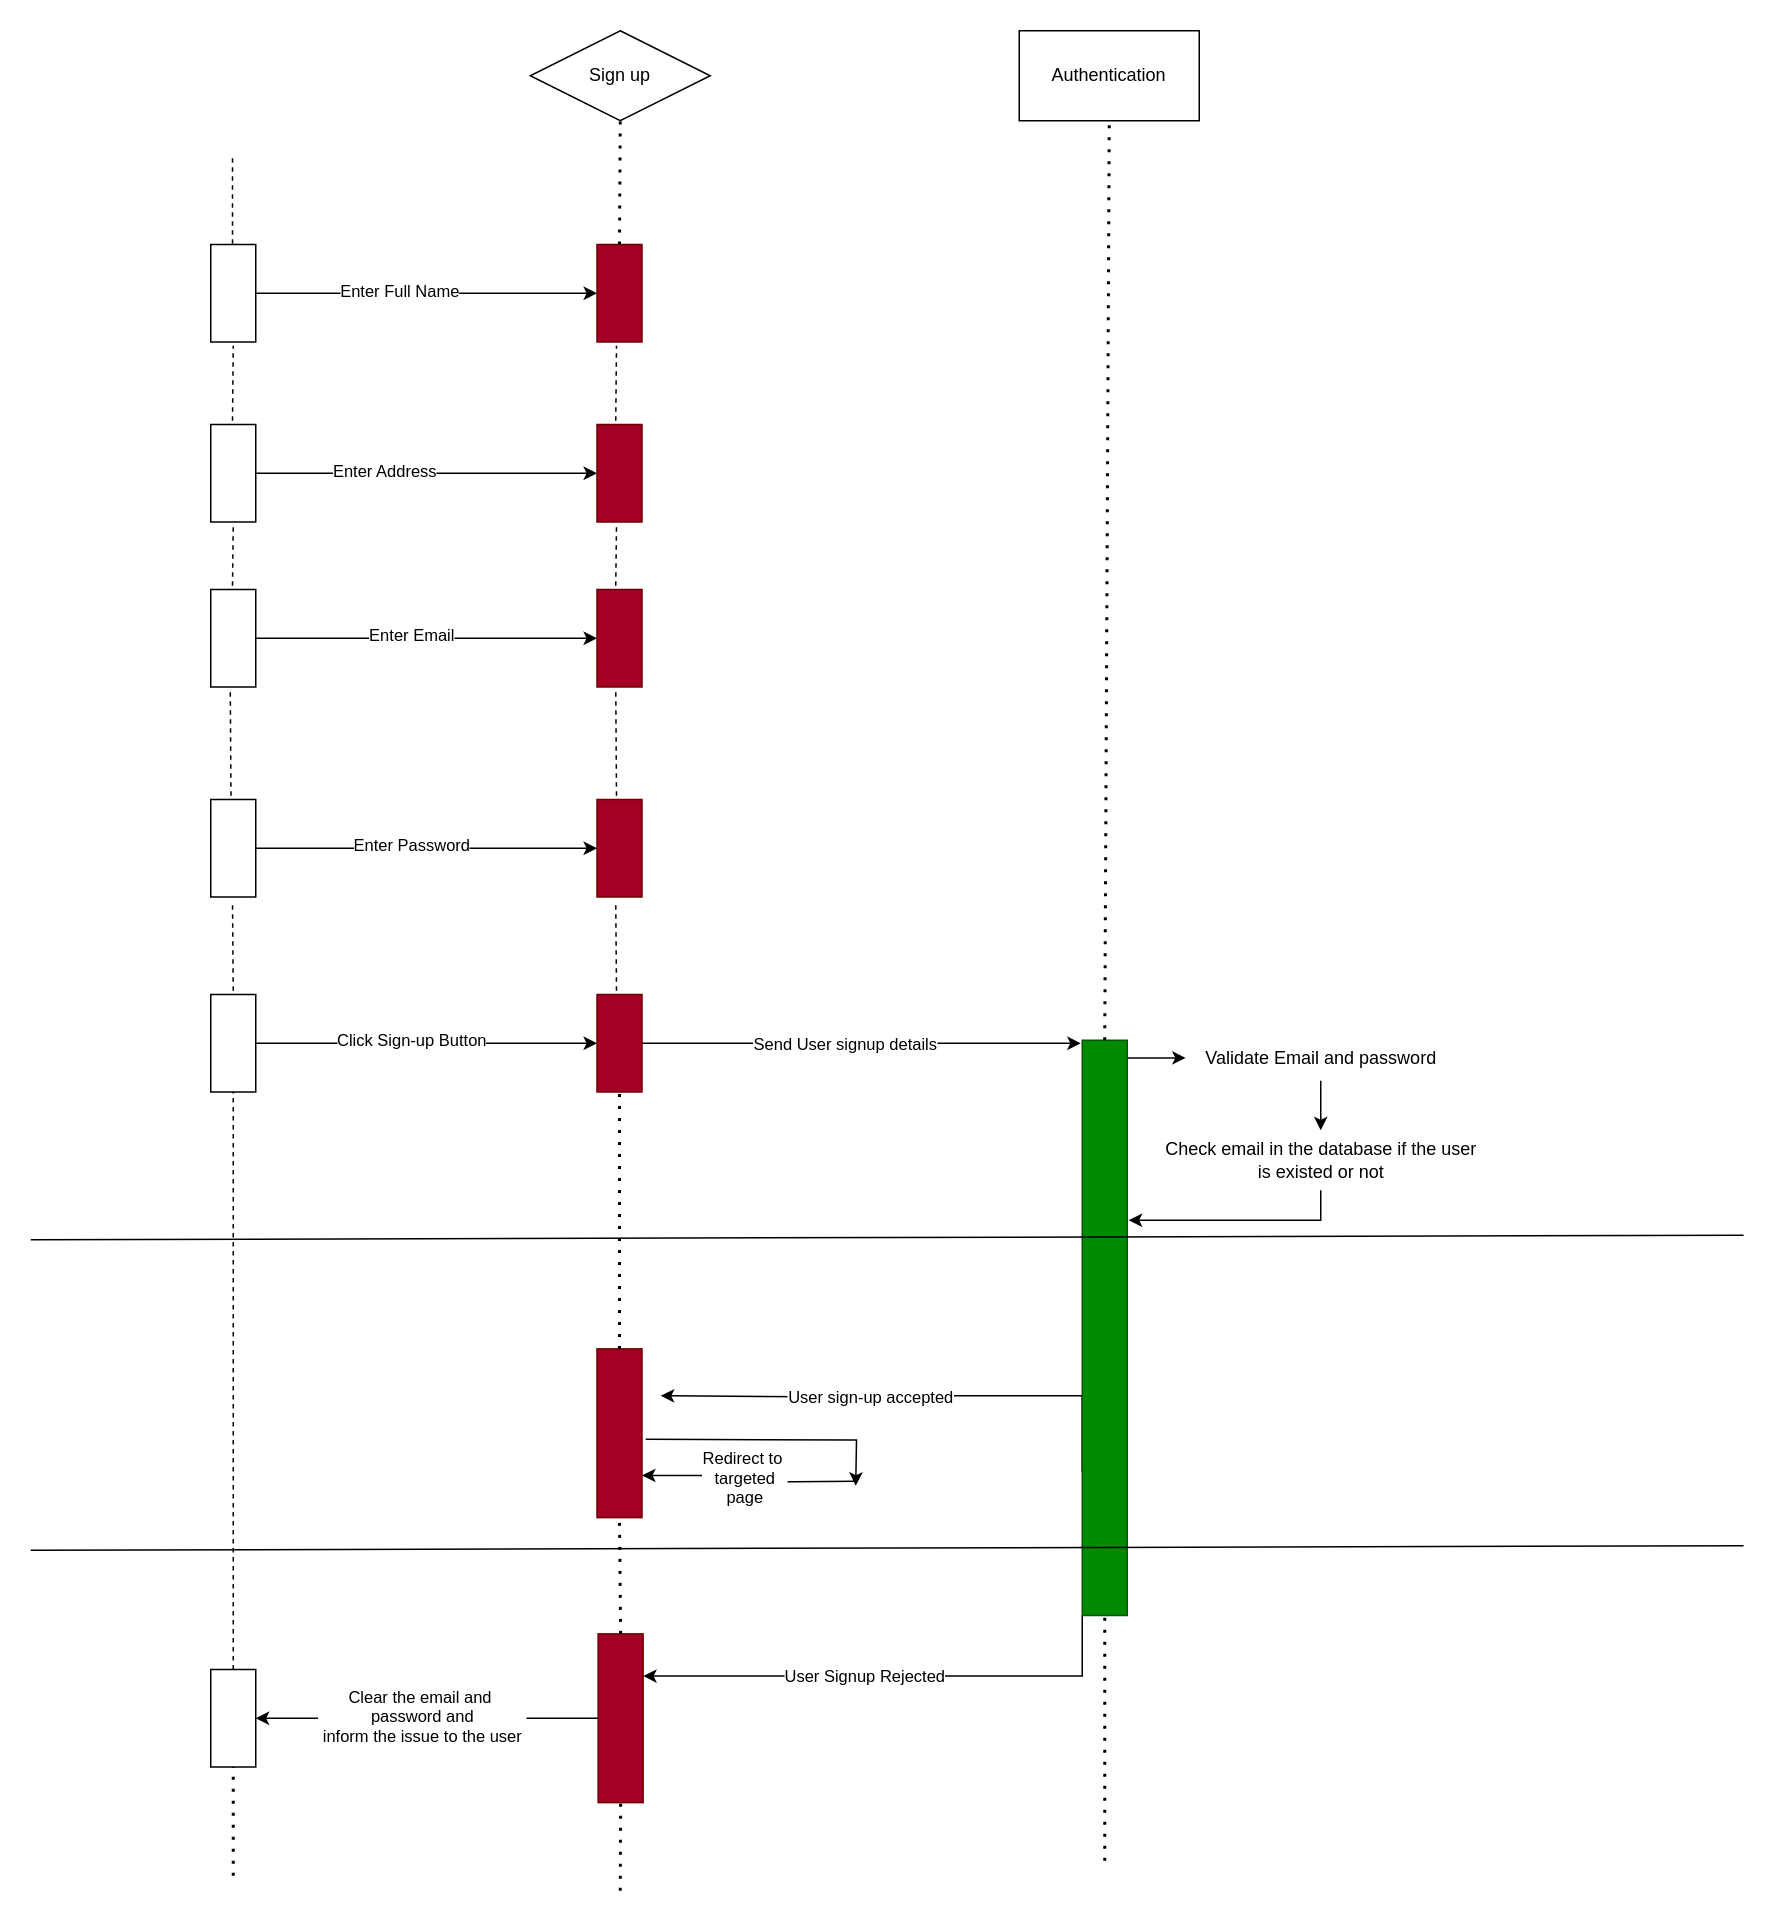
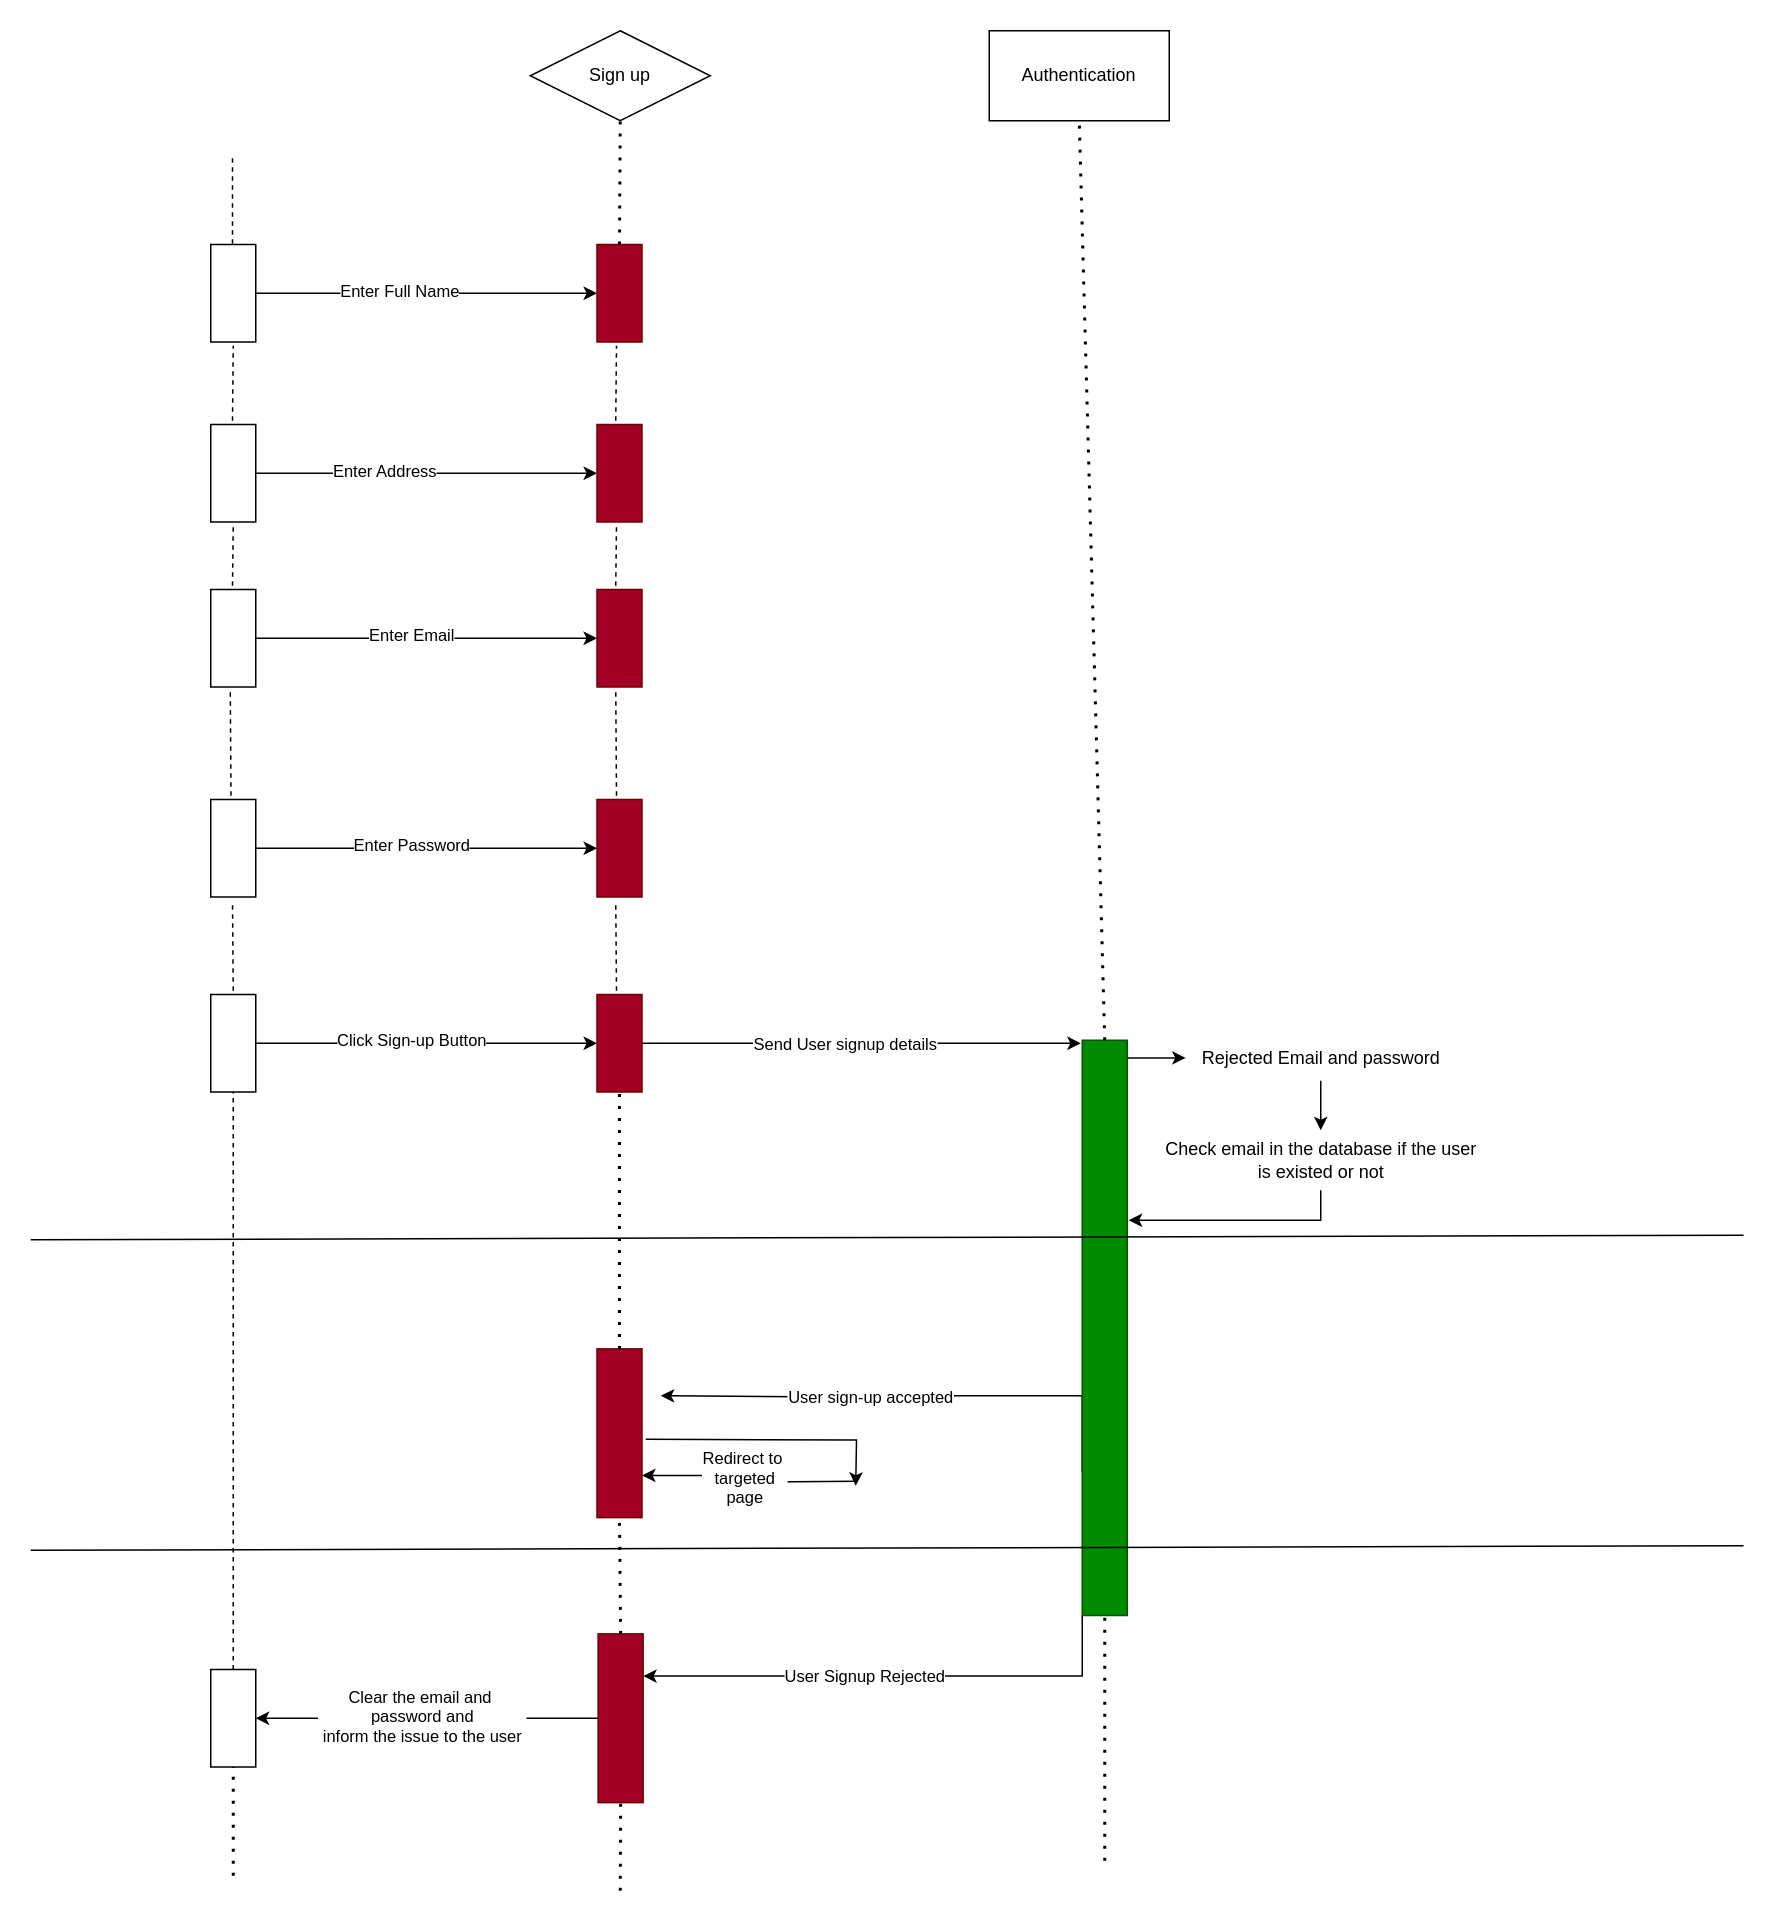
- <mxCell id="3" value="Authentication" style="rounded=0;whiteSpace=wrap;html=1;" vertex="1" parent="1"><mxGeometry x="679" y="20" width="120" height="60" as="geometry" /></mxCell>
+ <mxCell id="3" value="Authentication" style="rounded=0;whiteSpace=wrap;html=1;" vertex="1" parent="1"><mxGeometry x="659" y="20" width="120" height="60" as="geometry" /></mxCell>
- <mxCell id="42" value="Validate Email and password" style="text;html=1;align=center;verticalAlign=middle;resizable=0;points=[];autosize=1;strokeColor=none;fillColor=none;" vertex="1" parent="1"><mxGeometry x="790" y="690" width="180" height="30" as="geometry" /></mxCell>
+ <mxCell id="42" value="Rejected Email and password" style="text;html=1;align=center;verticalAlign=middle;resizable=0;points=[];autosize=1;strokeColor=none;fillColor=none;" vertex="1" parent="1"><mxGeometry x="790" y="690" width="180" height="30" as="geometry" /></mxCell>
